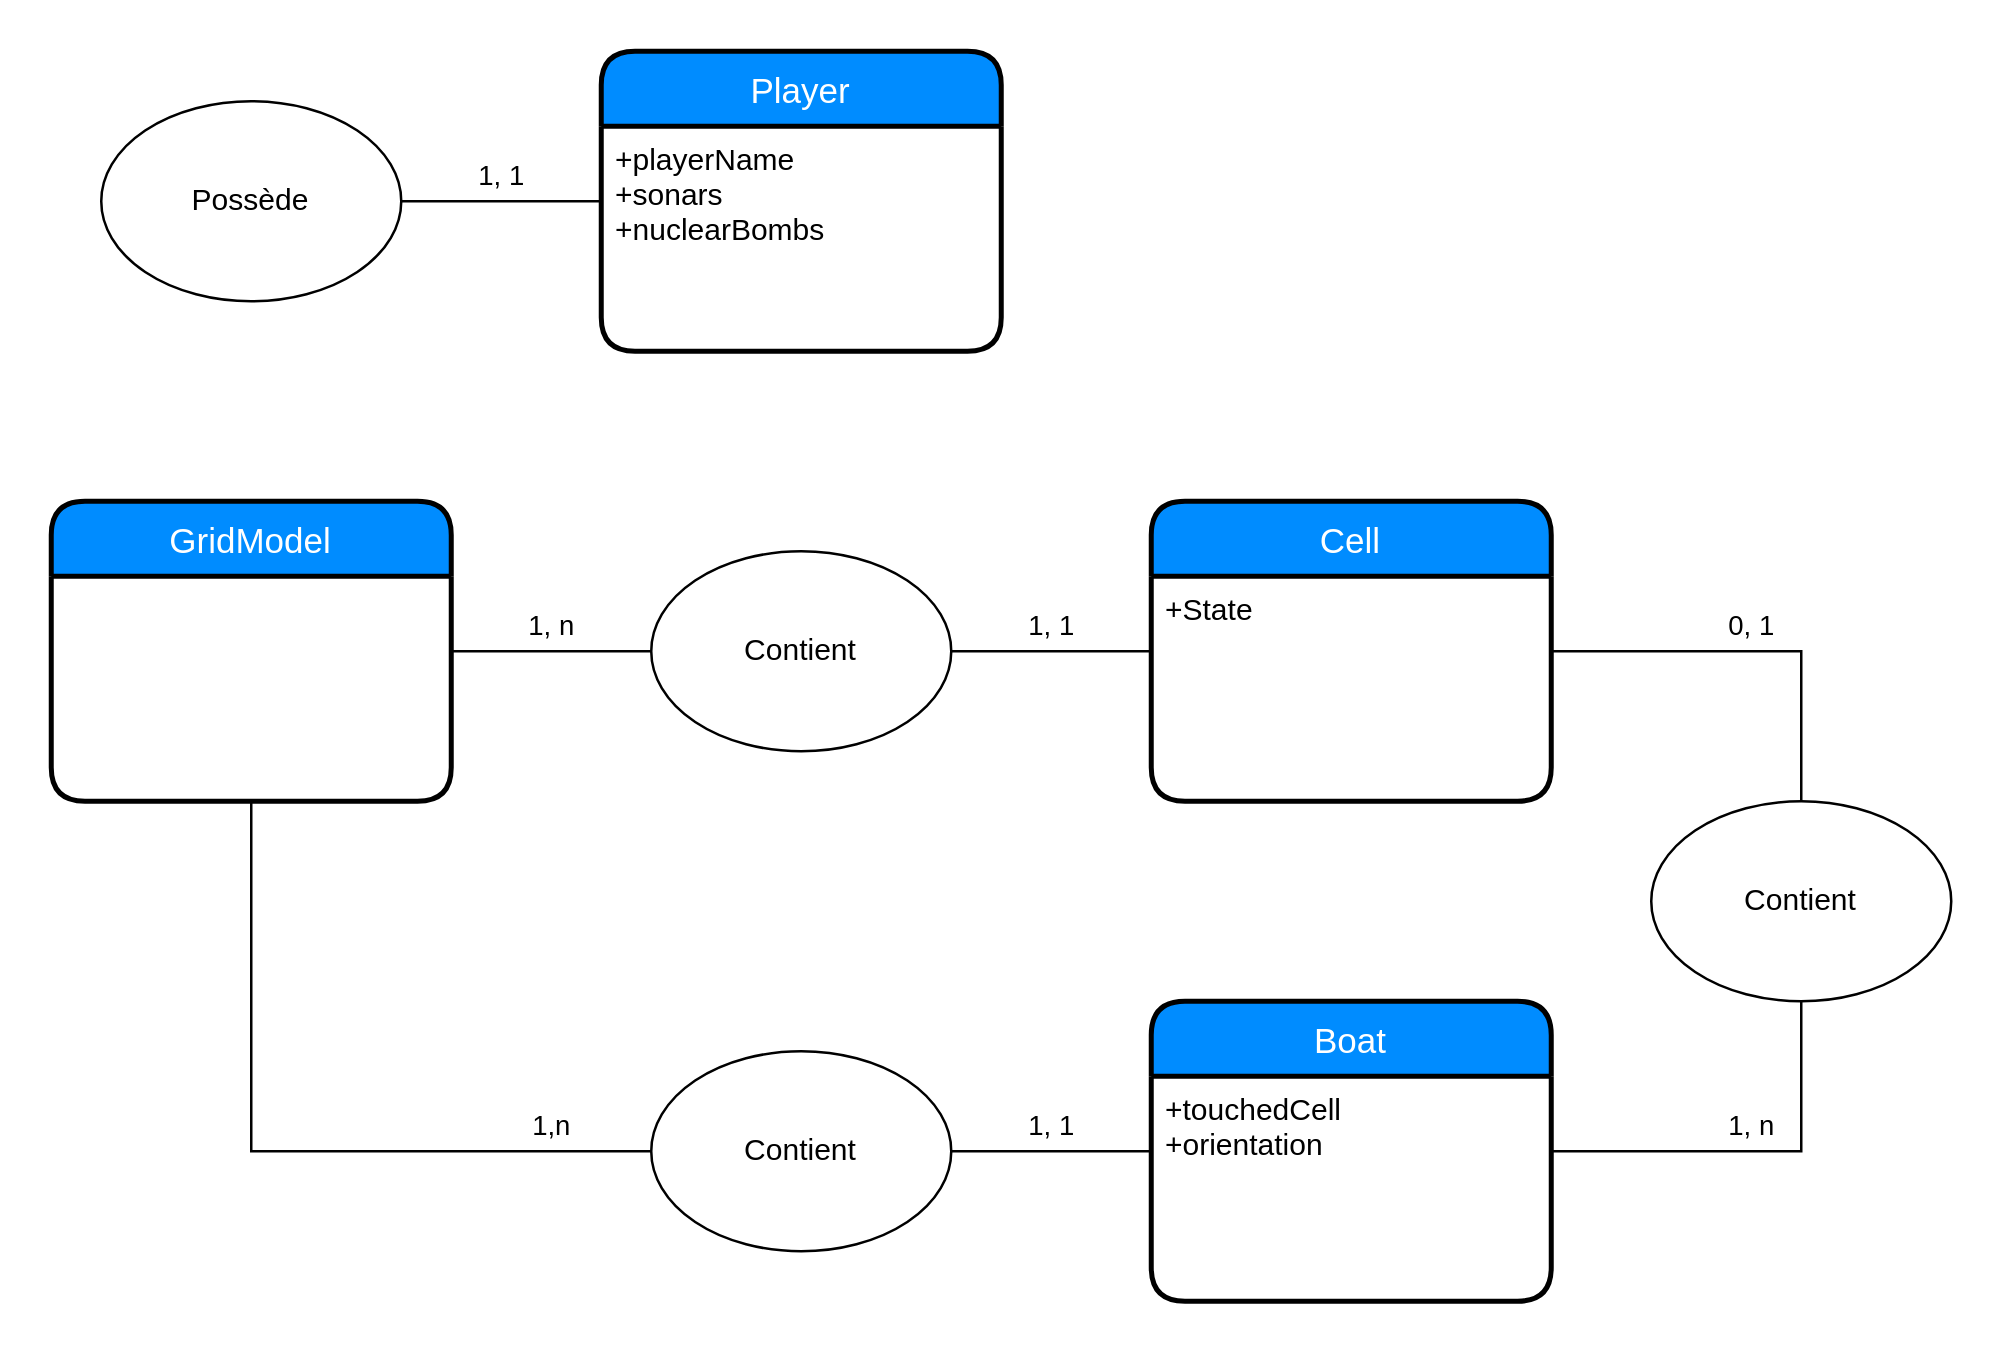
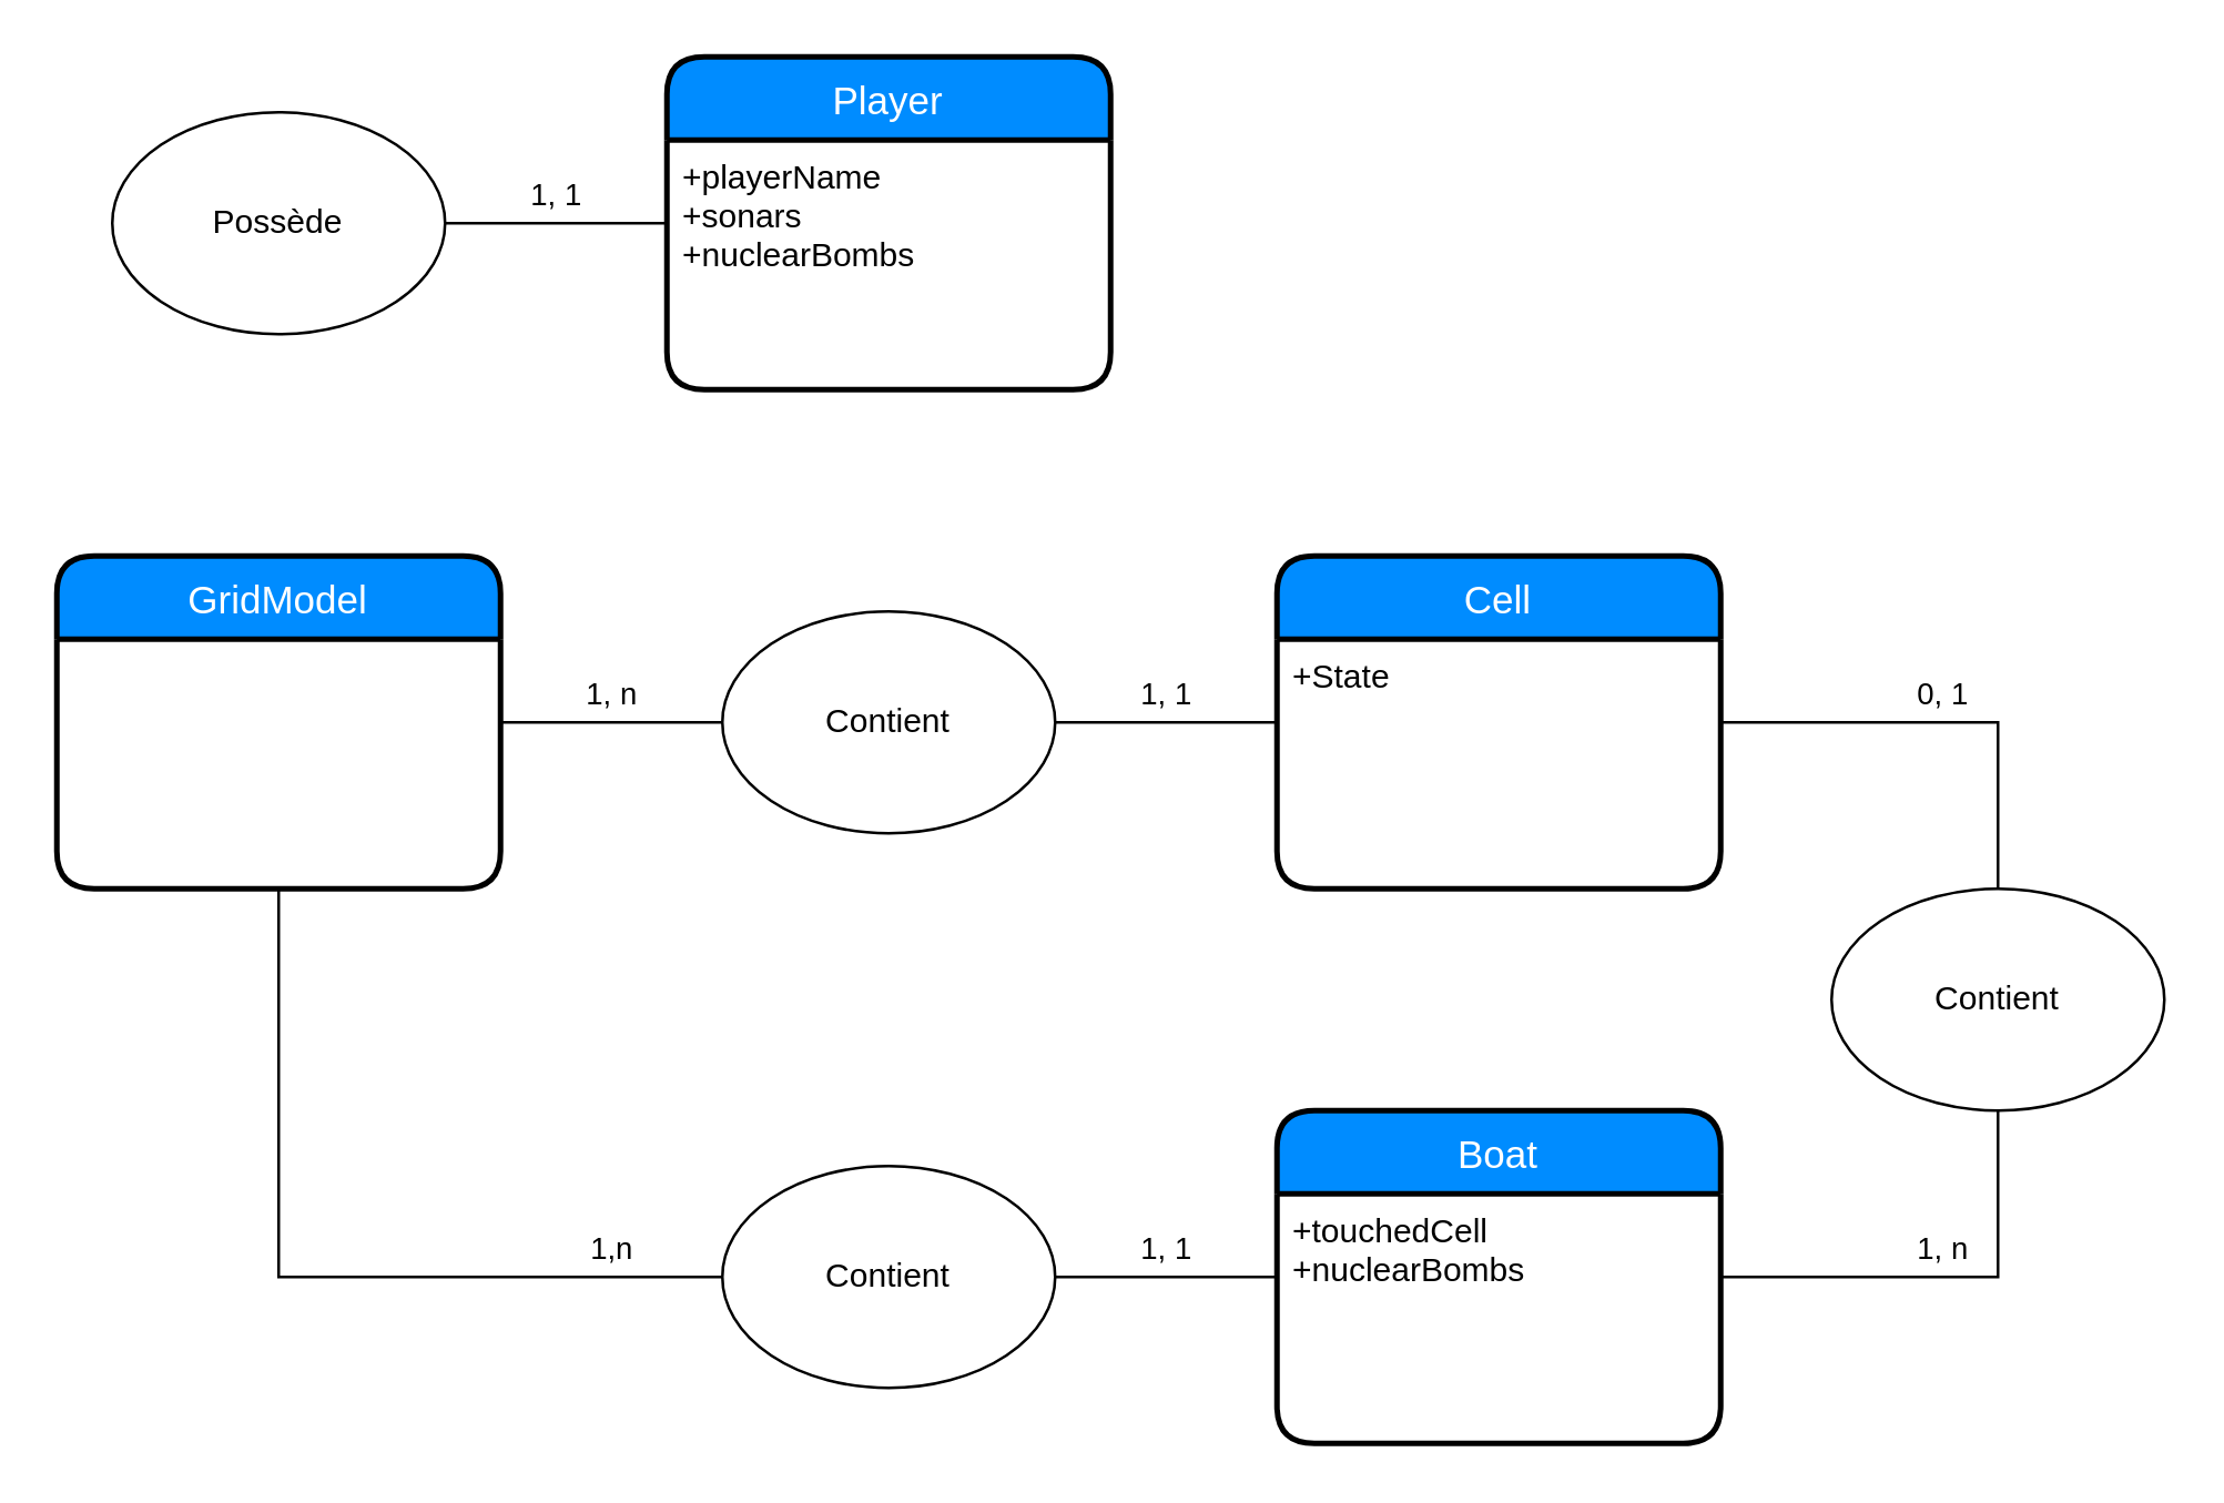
- <mxCell id="12" value="+touchedCell&#10;+orientation" style="align=left;strokeColor=none;fillColor=none;spacingLeft=4;fontSize=12;verticalAlign=top;resizable=0;rotatable=0;part=1;" parent="11" vertex="1"><mxGeometry y="30" width="160" height="90" as="geometry" /></mxCell>
+ <mxCell id="12" value="+touchedCell&#10;+nuclearBombs" style="align=left;strokeColor=none;fillColor=none;spacingLeft=4;fontSize=12;verticalAlign=top;resizable=0;rotatable=0;part=1;" parent="11" vertex="1"><mxGeometry y="30" width="160" height="90" as="geometry" /></mxCell>
